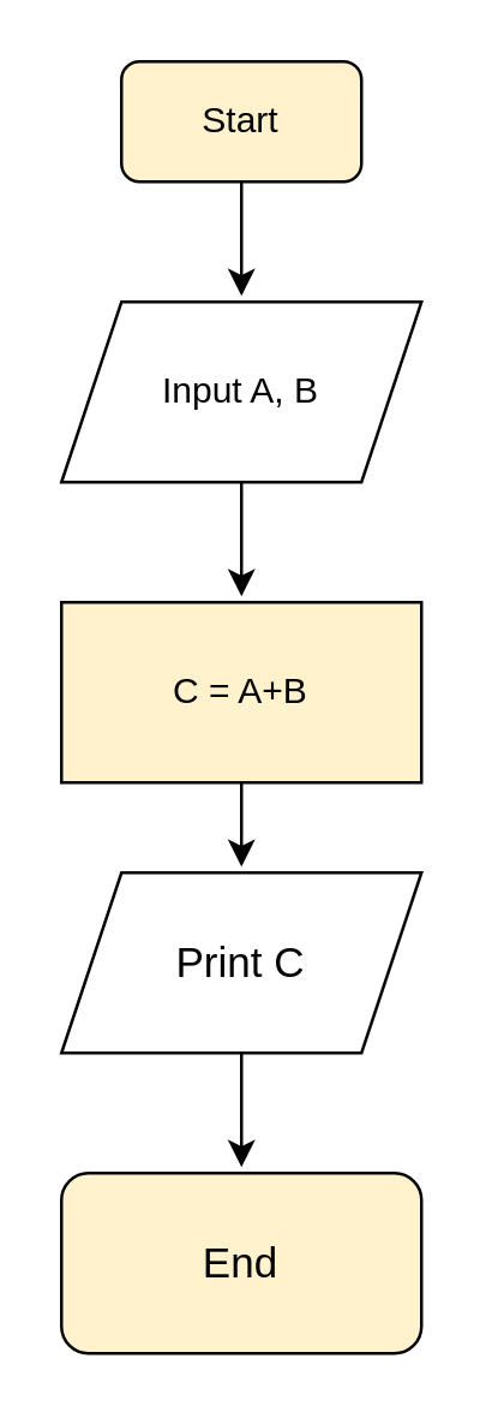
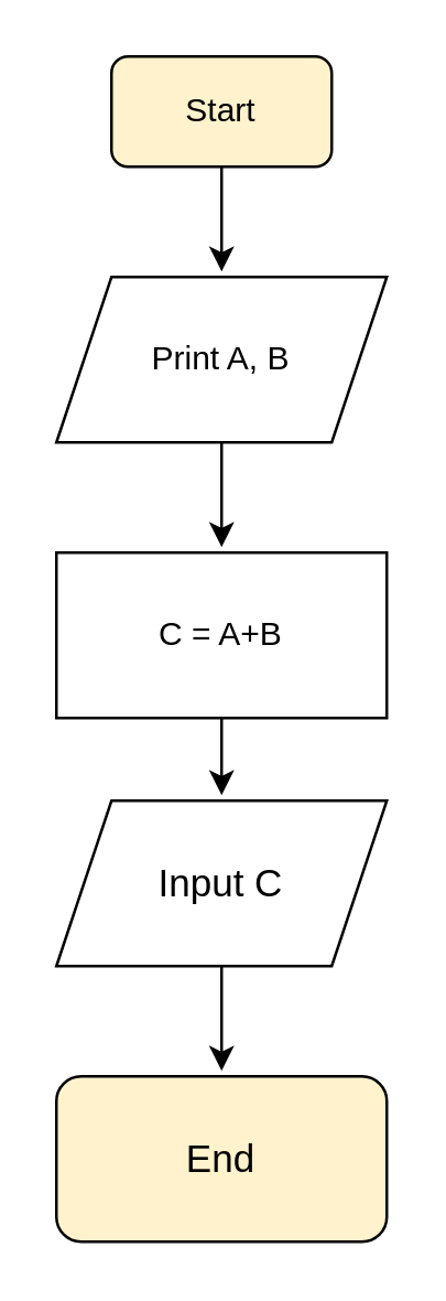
- <mxCell id="5" value="Input A, B" style="shape=parallelogram;perimeter=parallelogramPerimeter;whiteSpace=wrap;html=1;fixedSize=1;align=center;" vertex="1" parent="1"><mxGeometry x="20" y="100" width="120" height="60" as="geometry" /></mxCell>
+ <mxCell id="5" value="Print A, B" style="shape=parallelogram;perimeter=parallelogramPerimeter;whiteSpace=wrap;html=1;fixedSize=1;align=center;" vertex="1" parent="1"><mxGeometry x="20" y="100" width="120" height="60" as="geometry" /></mxCell>
- <mxCell id="7" value="C = A+B" style="whiteSpace=wrap;html=1;fillColor=#fff2cc;" vertex="1" parent="1"><mxGeometry x="20" y="200" width="120" height="60" as="geometry" /></mxCell>
+ <mxCell id="7" value="C = A+B" style="whiteSpace=wrap;html=1;" vertex="1" parent="1"><mxGeometry x="20" y="200" width="120" height="60" as="geometry" /></mxCell>
- <mxCell id="9" value="Print C" style="shape=parallelogram;perimeter=parallelogramPerimeter;whiteSpace=wrap;html=1;fixedSize=1;fontSize=14;" vertex="1" parent="1"><mxGeometry x="20" y="290" width="120" height="60" as="geometry" /></mxCell>
+ <mxCell id="9" value="Input C" style="shape=parallelogram;perimeter=parallelogramPerimeter;whiteSpace=wrap;html=1;fixedSize=1;fontSize=14;" vertex="1" parent="1"><mxGeometry x="20" y="290" width="120" height="60" as="geometry" /></mxCell>
